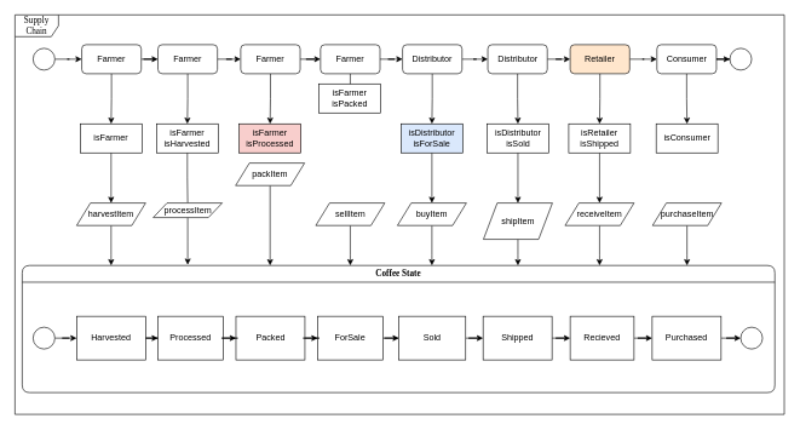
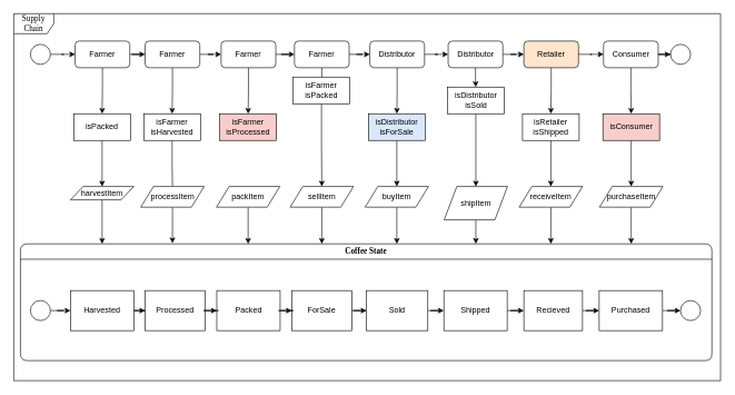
- <mxCell id="50" value="isFarmer" style="rounded=0;whiteSpace=wrap;html=1;" vertex="1" parent="1"><mxGeometry x="110" y="170" width="85" height="40" as="geometry" /></mxCell>
+ <mxCell id="50" value="isPacked" style="rounded=0;whiteSpace=wrap;html=1;" vertex="1" parent="1"><mxGeometry x="110" y="170" width="85" height="40" as="geometry" /></mxCell>
- <mxCell id="70" value="isDistributor&lt;br&gt;isSold" style="rounded=0;whiteSpace=wrap;html=1;" vertex="1" parent="1"><mxGeometry x="670.5" y="170" width="85" height="40" as="geometry" /></mxCell>
+ <mxCell id="70" value="isDistributor&lt;br&gt;isSold" style="rounded=0;whiteSpace=wrap;html=1;" vertex="1" parent="1"><mxGeometry x="670.5" y="130" width="85" height="40" as="geometry" /></mxCell>
- <mxCell id="78" value="isConsumer" style="rounded=0;whiteSpace=wrap;html=1;" vertex="1" parent="1"><mxGeometry x="903.5" y="170" width="85" height="40" as="geometry" /></mxCell>
+ <mxCell id="78" value="isConsumer" style="rounded=0;whiteSpace=wrap;html=1;fillColor=#f8cecc;" vertex="1" parent="1"><mxGeometry x="903.5" y="170" width="85" height="40" as="geometry" /></mxCell>
- <mxCell id="60" value="packItem" style="shape=parallelogram;perimeter=parallelogramPerimeter;whiteSpace=wrap;html=1;" vertex="1" parent="1"><mxGeometry x="324" y="224" width="95" height="31" as="geometry" /></mxCell>
+ <mxCell id="60" value="packItem" style="shape=parallelogram;perimeter=parallelogramPerimeter;whiteSpace=wrap;html=1;" vertex="1" parent="1"><mxGeometry x="324" y="279" width="95" height="31" as="geometry" /></mxCell>
+ <mxCell id="77" value="" style="edgeStyle=orthogonalEdgeStyle;rounded=0;orthogonalLoop=1;jettySize=auto;html=1;" edge="1" parent="1" source="78" target="80"><mxGeometry relative="1" as="geometry" /></mxCell>
+ <mxCell id="61" value="" style="edgeStyle=orthogonalEdgeStyle;rounded=0;orthogonalLoop=1;jettySize=auto;html=1;" edge="1" parent="1" source="62" target="64"><mxGeometry relative="1" as="geometry" /></mxCell>
- <mxCell id="57" value="processItem" style="shape=parallelogram;perimeter=parallelogramPerimeter;whiteSpace=wrap;html=1;" vertex="1" parent="1"><mxGeometry x="210.5" y="279" width="95" height="20" as="geometry" /></mxCell>
+ <mxCell id="57" value="processItem" style="shape=parallelogram;perimeter=parallelogramPerimeter;whiteSpace=wrap;html=1;" vertex="1" parent="1"><mxGeometry x="210.5" y="279" width="95" height="31" as="geometry" /></mxCell>
- <mxCell id="52" value="harvestItem" style="shape=parallelogram;perimeter=parallelogramPerimeter;whiteSpace=wrap;html=1;" vertex="1" parent="1"><mxGeometry x="105" y="279" width="95" height="31" as="geometry" /></mxCell>
+ <mxCell id="52" value="harvestItem" style="shape=parallelogram;perimeter=parallelogramPerimeter;whiteSpace=wrap;html=1;" vertex="1" parent="1"><mxGeometry x="105" y="279" width="95" height="20" as="geometry" /></mxCell>
